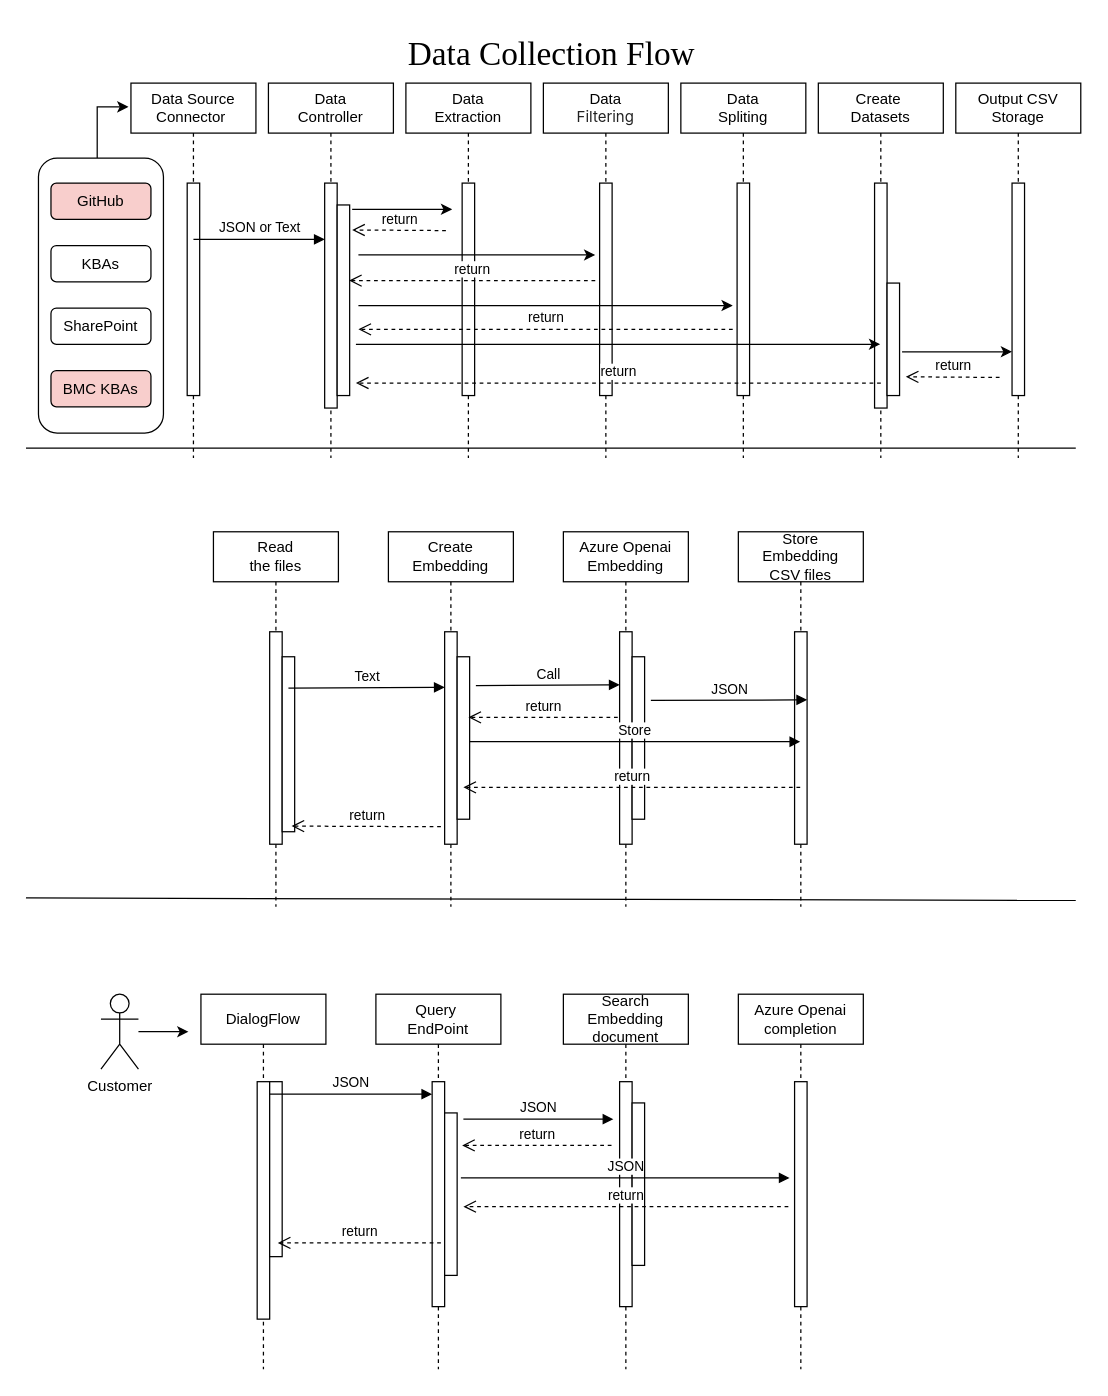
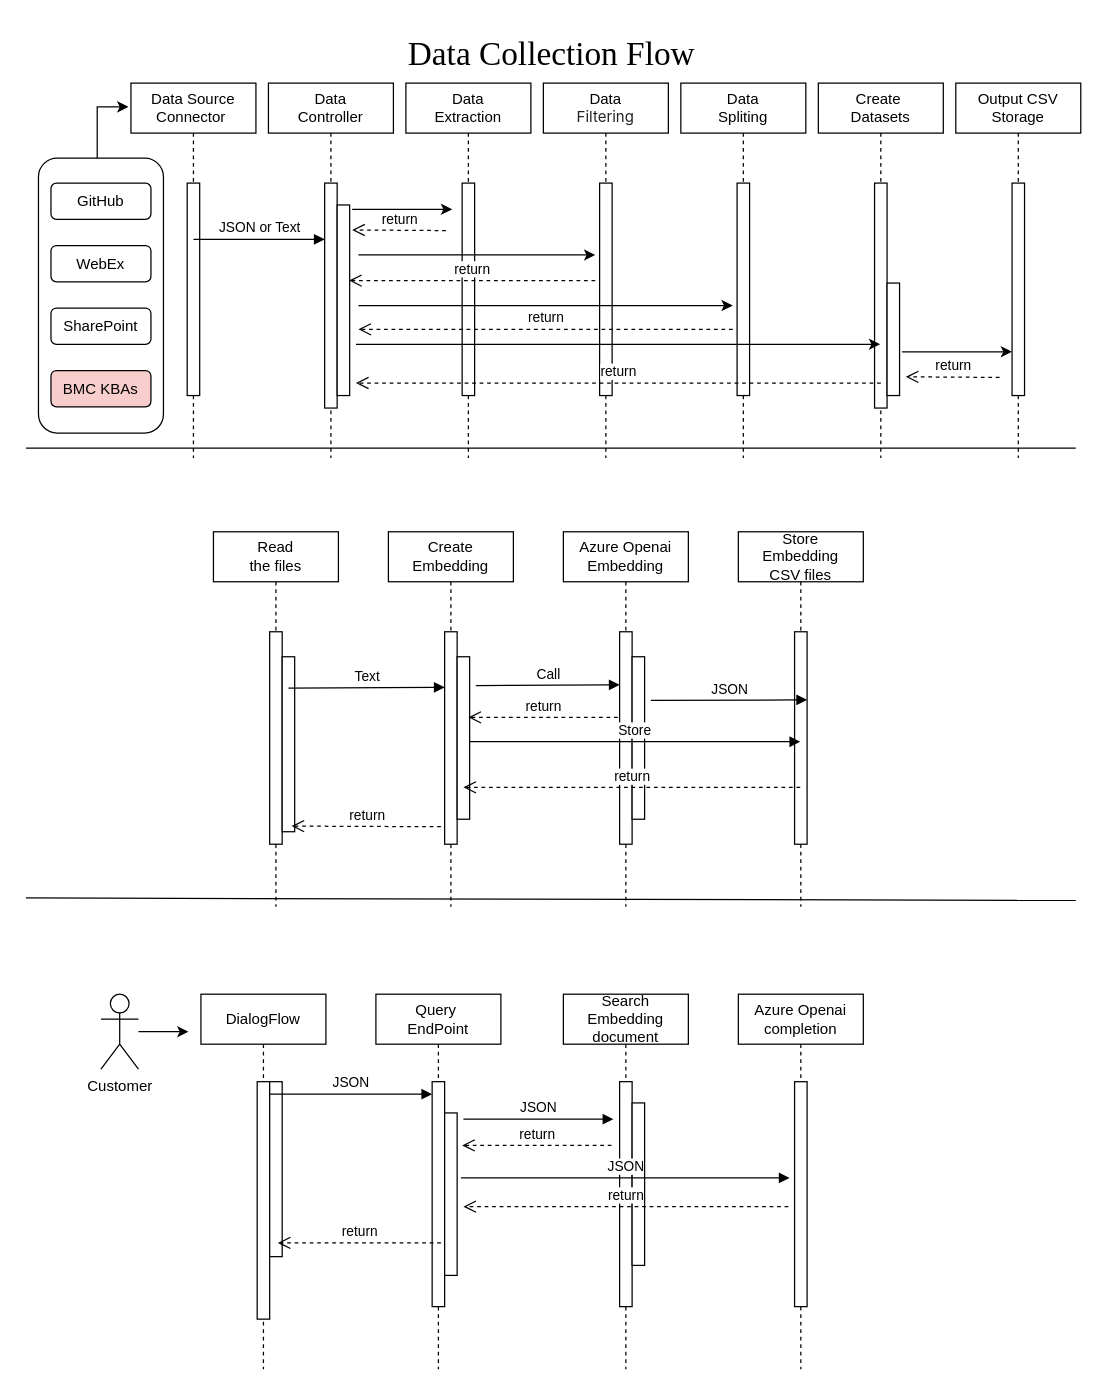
- <mxCell id="47" value="GitHub" style="rounded=1;whiteSpace=wrap;html=1;fillColor=#f8cecc;" vertex="1" parent="1"><mxGeometry x="40" y="146" width="80" height="29" as="geometry" /></mxCell>
+ <mxCell id="47" value="GitHub" style="rounded=1;whiteSpace=wrap;html=1;" vertex="1" parent="1"><mxGeometry x="40" y="146" width="80" height="29" as="geometry" /></mxCell>
- <mxCell id="48" value="KBAs" style="rounded=1;whiteSpace=wrap;html=1;" vertex="1" parent="1"><mxGeometry x="40" y="196" width="80" height="29" as="geometry" /></mxCell>
+ <mxCell id="48" value="WebEx" style="rounded=1;whiteSpace=wrap;html=1;" vertex="1" parent="1"><mxGeometry x="40" y="196" width="80" height="29" as="geometry" /></mxCell>
